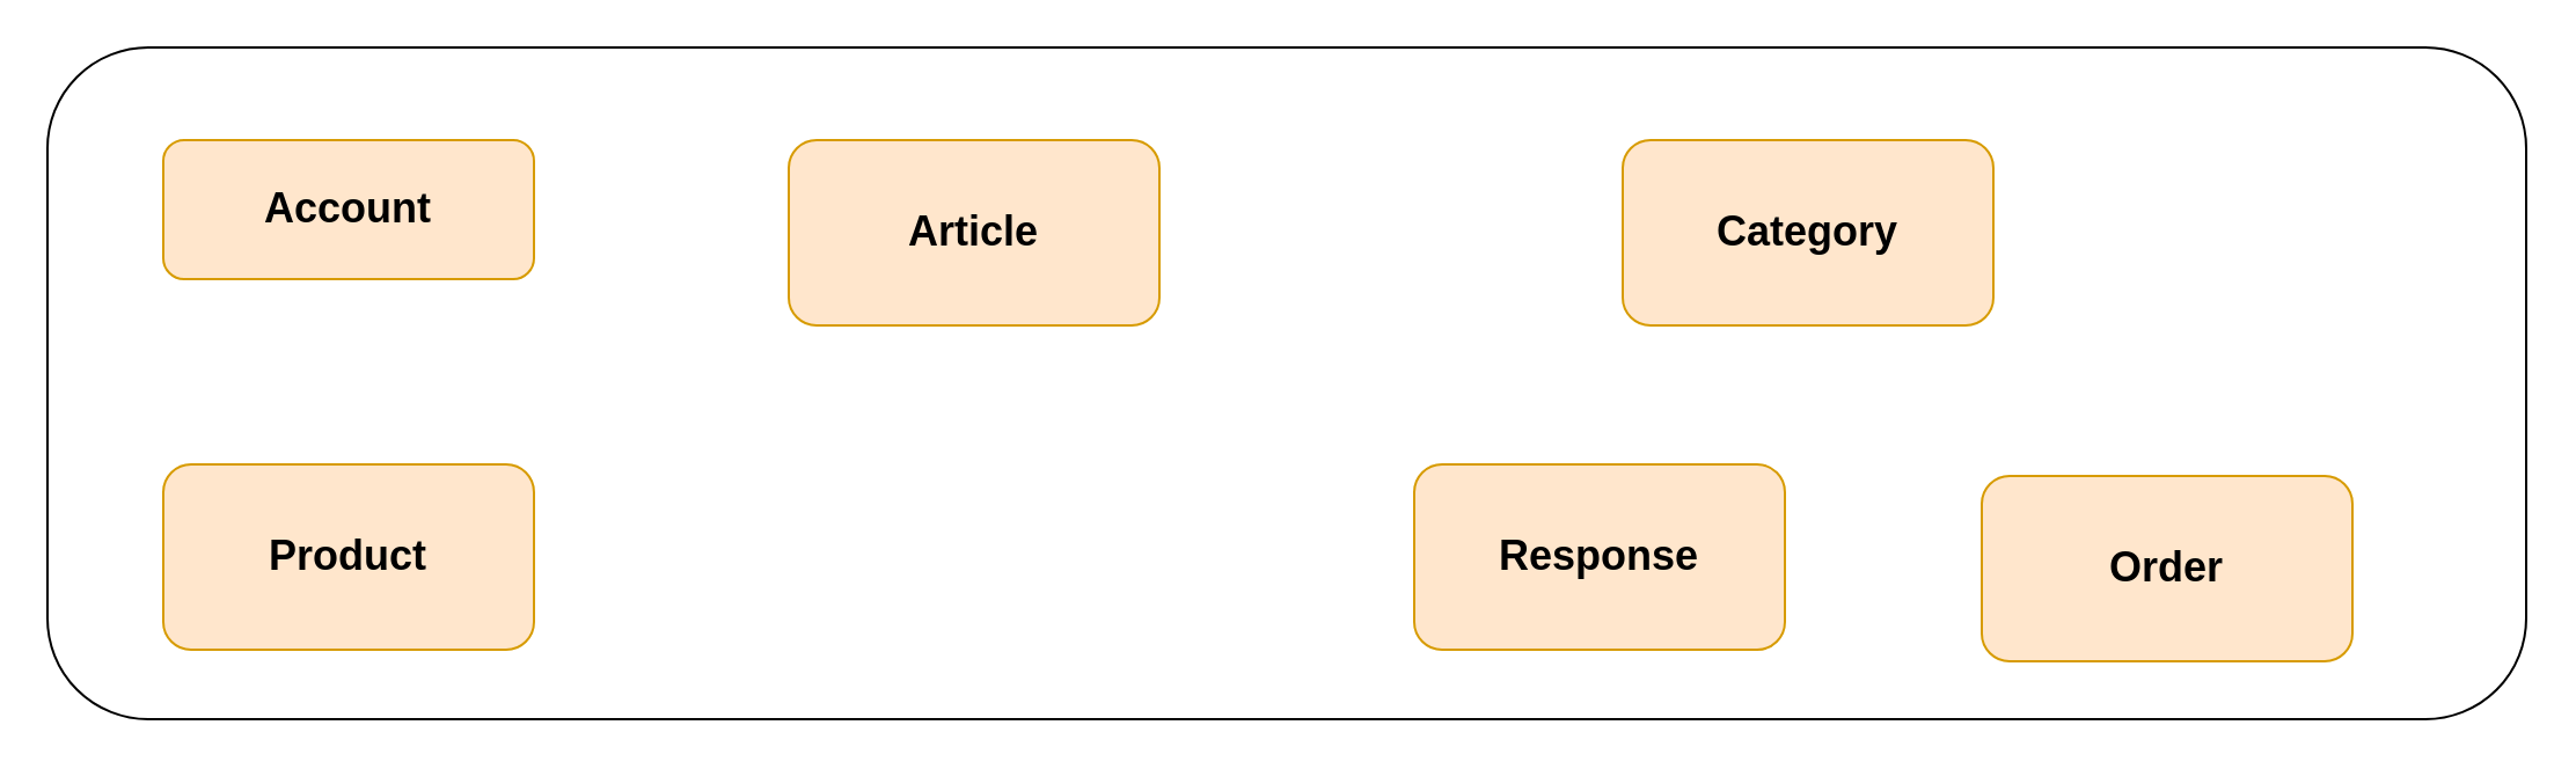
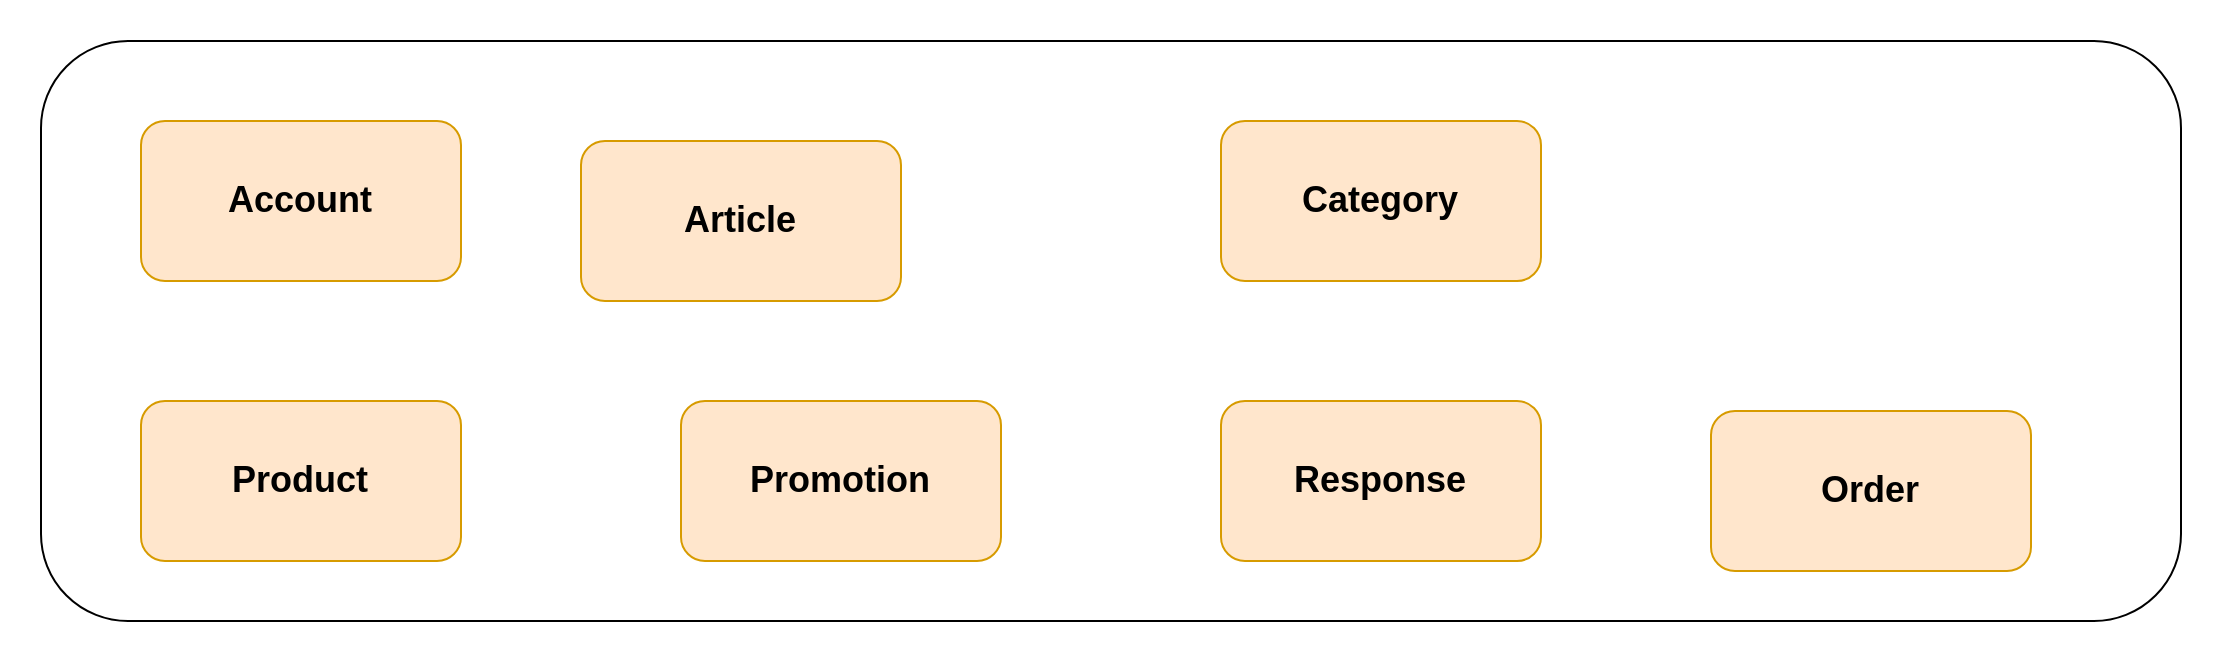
- <mxCell id="3" value="&lt;b&gt;&lt;font style=&quot;font-size: 18px&quot;&gt;Account&lt;/font&gt;&lt;/b&gt;" style="text;html=1;align=center;verticalAlign=middle;whiteSpace=wrap;rounded=1;strokeColor=#d79b00;fillColor=#ffe6cc;" parent="1" vertex="1"><mxGeometry x="70" y="60" width="160" height="60" as="geometry" /></mxCell>
+ <mxCell id="3" value="&lt;b&gt;&lt;font style=&quot;font-size: 18px&quot;&gt;Account&lt;/font&gt;&lt;/b&gt;" style="text;html=1;align=center;verticalAlign=middle;whiteSpace=wrap;rounded=1;strokeColor=#d79b00;fillColor=#ffe6cc;" parent="1" vertex="1"><mxGeometry x="70" y="60" width="160" height="80" as="geometry" /></mxCell>
- <mxCell id="5" value="&lt;b&gt;&lt;font style=&quot;font-size: 18px&quot;&gt;Article&lt;/font&gt;&lt;/b&gt;" style="text;html=1;align=center;verticalAlign=middle;whiteSpace=wrap;rounded=1;strokeColor=#d79b00;fillColor=#ffe6cc;" parent="1" vertex="1"><mxGeometry x="340" y="60" width="160" height="80" as="geometry" /></mxCell>
+ <mxCell id="5" value="&lt;b&gt;&lt;font style=&quot;font-size: 18px&quot;&gt;Article&lt;/font&gt;&lt;/b&gt;" style="text;html=1;align=center;verticalAlign=middle;whiteSpace=wrap;rounded=1;strokeColor=#d79b00;fillColor=#ffe6cc;" parent="1" vertex="1"><mxGeometry x="290" y="70" width="160" height="80" as="geometry" /></mxCell>
- <mxCell id="4" value="&lt;b&gt;&lt;font style=&quot;font-size: 18px&quot;&gt;Category&lt;/font&gt;&lt;/b&gt;" style="text;html=1;align=center;verticalAlign=middle;whiteSpace=wrap;rounded=1;strokeColor=#d79b00;fillColor=#ffe6cc;" parent="1" vertex="1"><mxGeometry x="700" y="60" width="160" height="80" as="geometry" /></mxCell>
+ <mxCell id="4" value="&lt;b&gt;&lt;font style=&quot;font-size: 18px&quot;&gt;Category&lt;/font&gt;&lt;/b&gt;" style="text;html=1;align=center;verticalAlign=middle;whiteSpace=wrap;rounded=1;strokeColor=#d79b00;fillColor=#ffe6cc;" parent="1" vertex="1"><mxGeometry x="610" y="60" width="160" height="80" as="geometry" /></mxCell>
+ <mxCell id="7" value="&lt;b&gt;&lt;font style=&quot;font-size: 18px&quot;&gt;Promotion&lt;/font&gt;&lt;/b&gt;" style="text;html=1;align=center;verticalAlign=middle;whiteSpace=wrap;rounded=1;strokeColor=#d79b00;fillColor=#ffe6cc;" parent="1" vertex="1"><mxGeometry x="340" y="200" width="160" height="80" as="geometry" /></mxCell>
